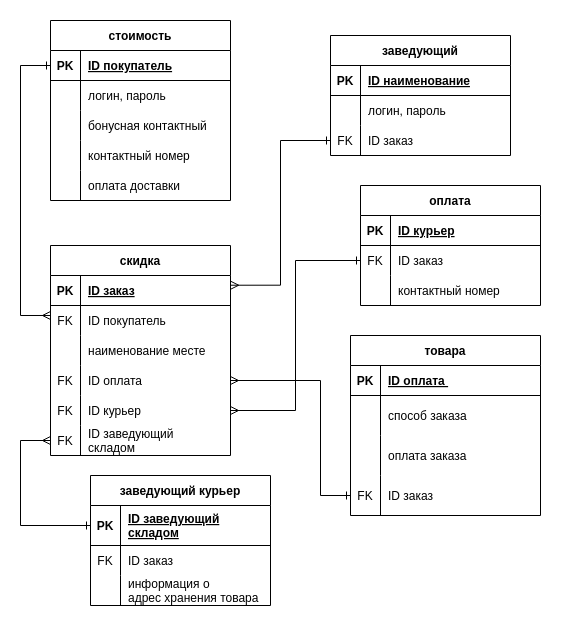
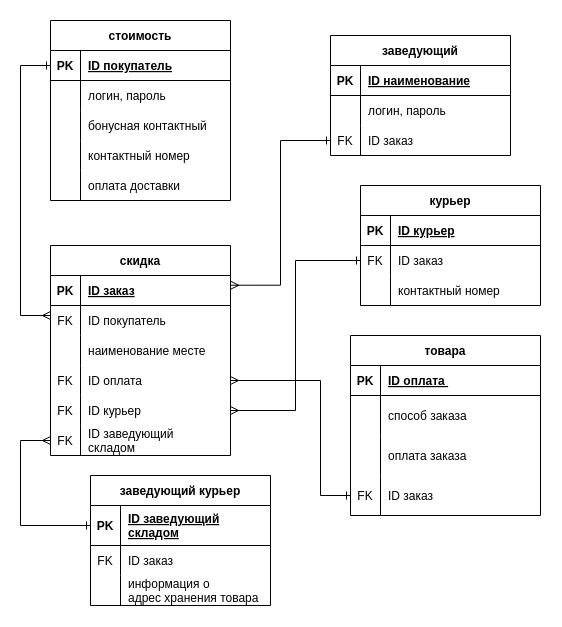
- <mxCell id="63" value="оплата" style="shape=table;startSize=30;container=1;collapsible=1;childLayout=tableLayout;fixedRows=1;rowLines=0;fontStyle=1;align=center;resizeLast=1;" vertex="1" parent="1"><mxGeometry x="360" y="185" width="180" height="120" as="geometry" /></mxCell>
+ <mxCell id="63" value="курьер" style="shape=table;startSize=30;container=1;collapsible=1;childLayout=tableLayout;fixedRows=1;rowLines=0;fontStyle=1;align=center;resizeLast=1;" vertex="1" parent="1"><mxGeometry x="360" y="185" width="180" height="120" as="geometry" /></mxCell>
